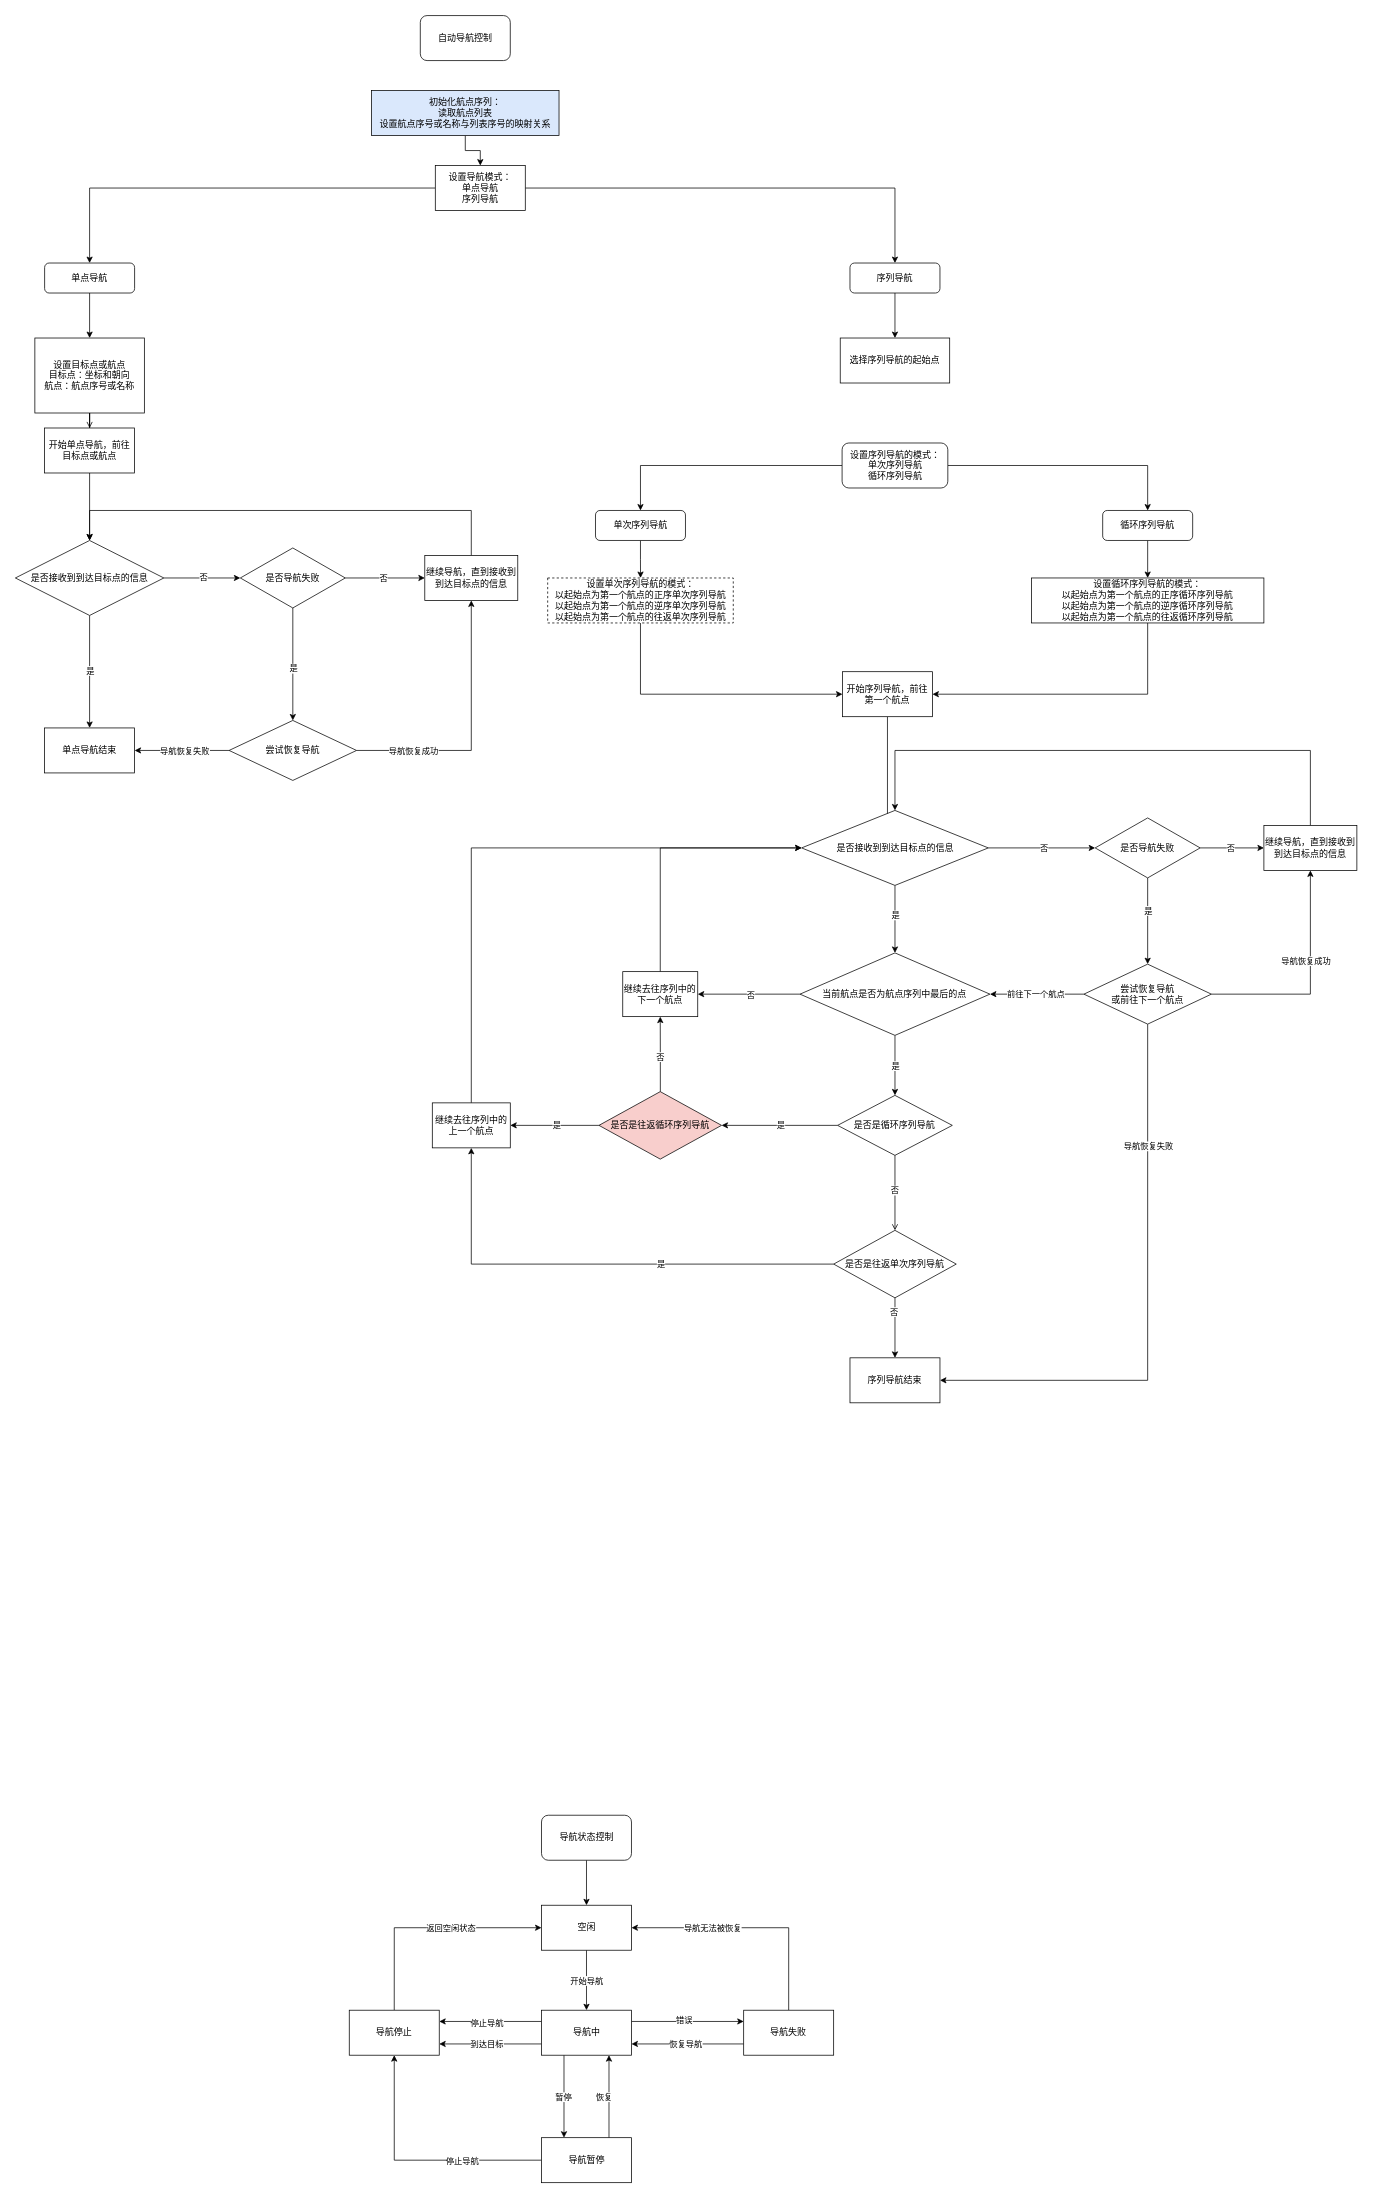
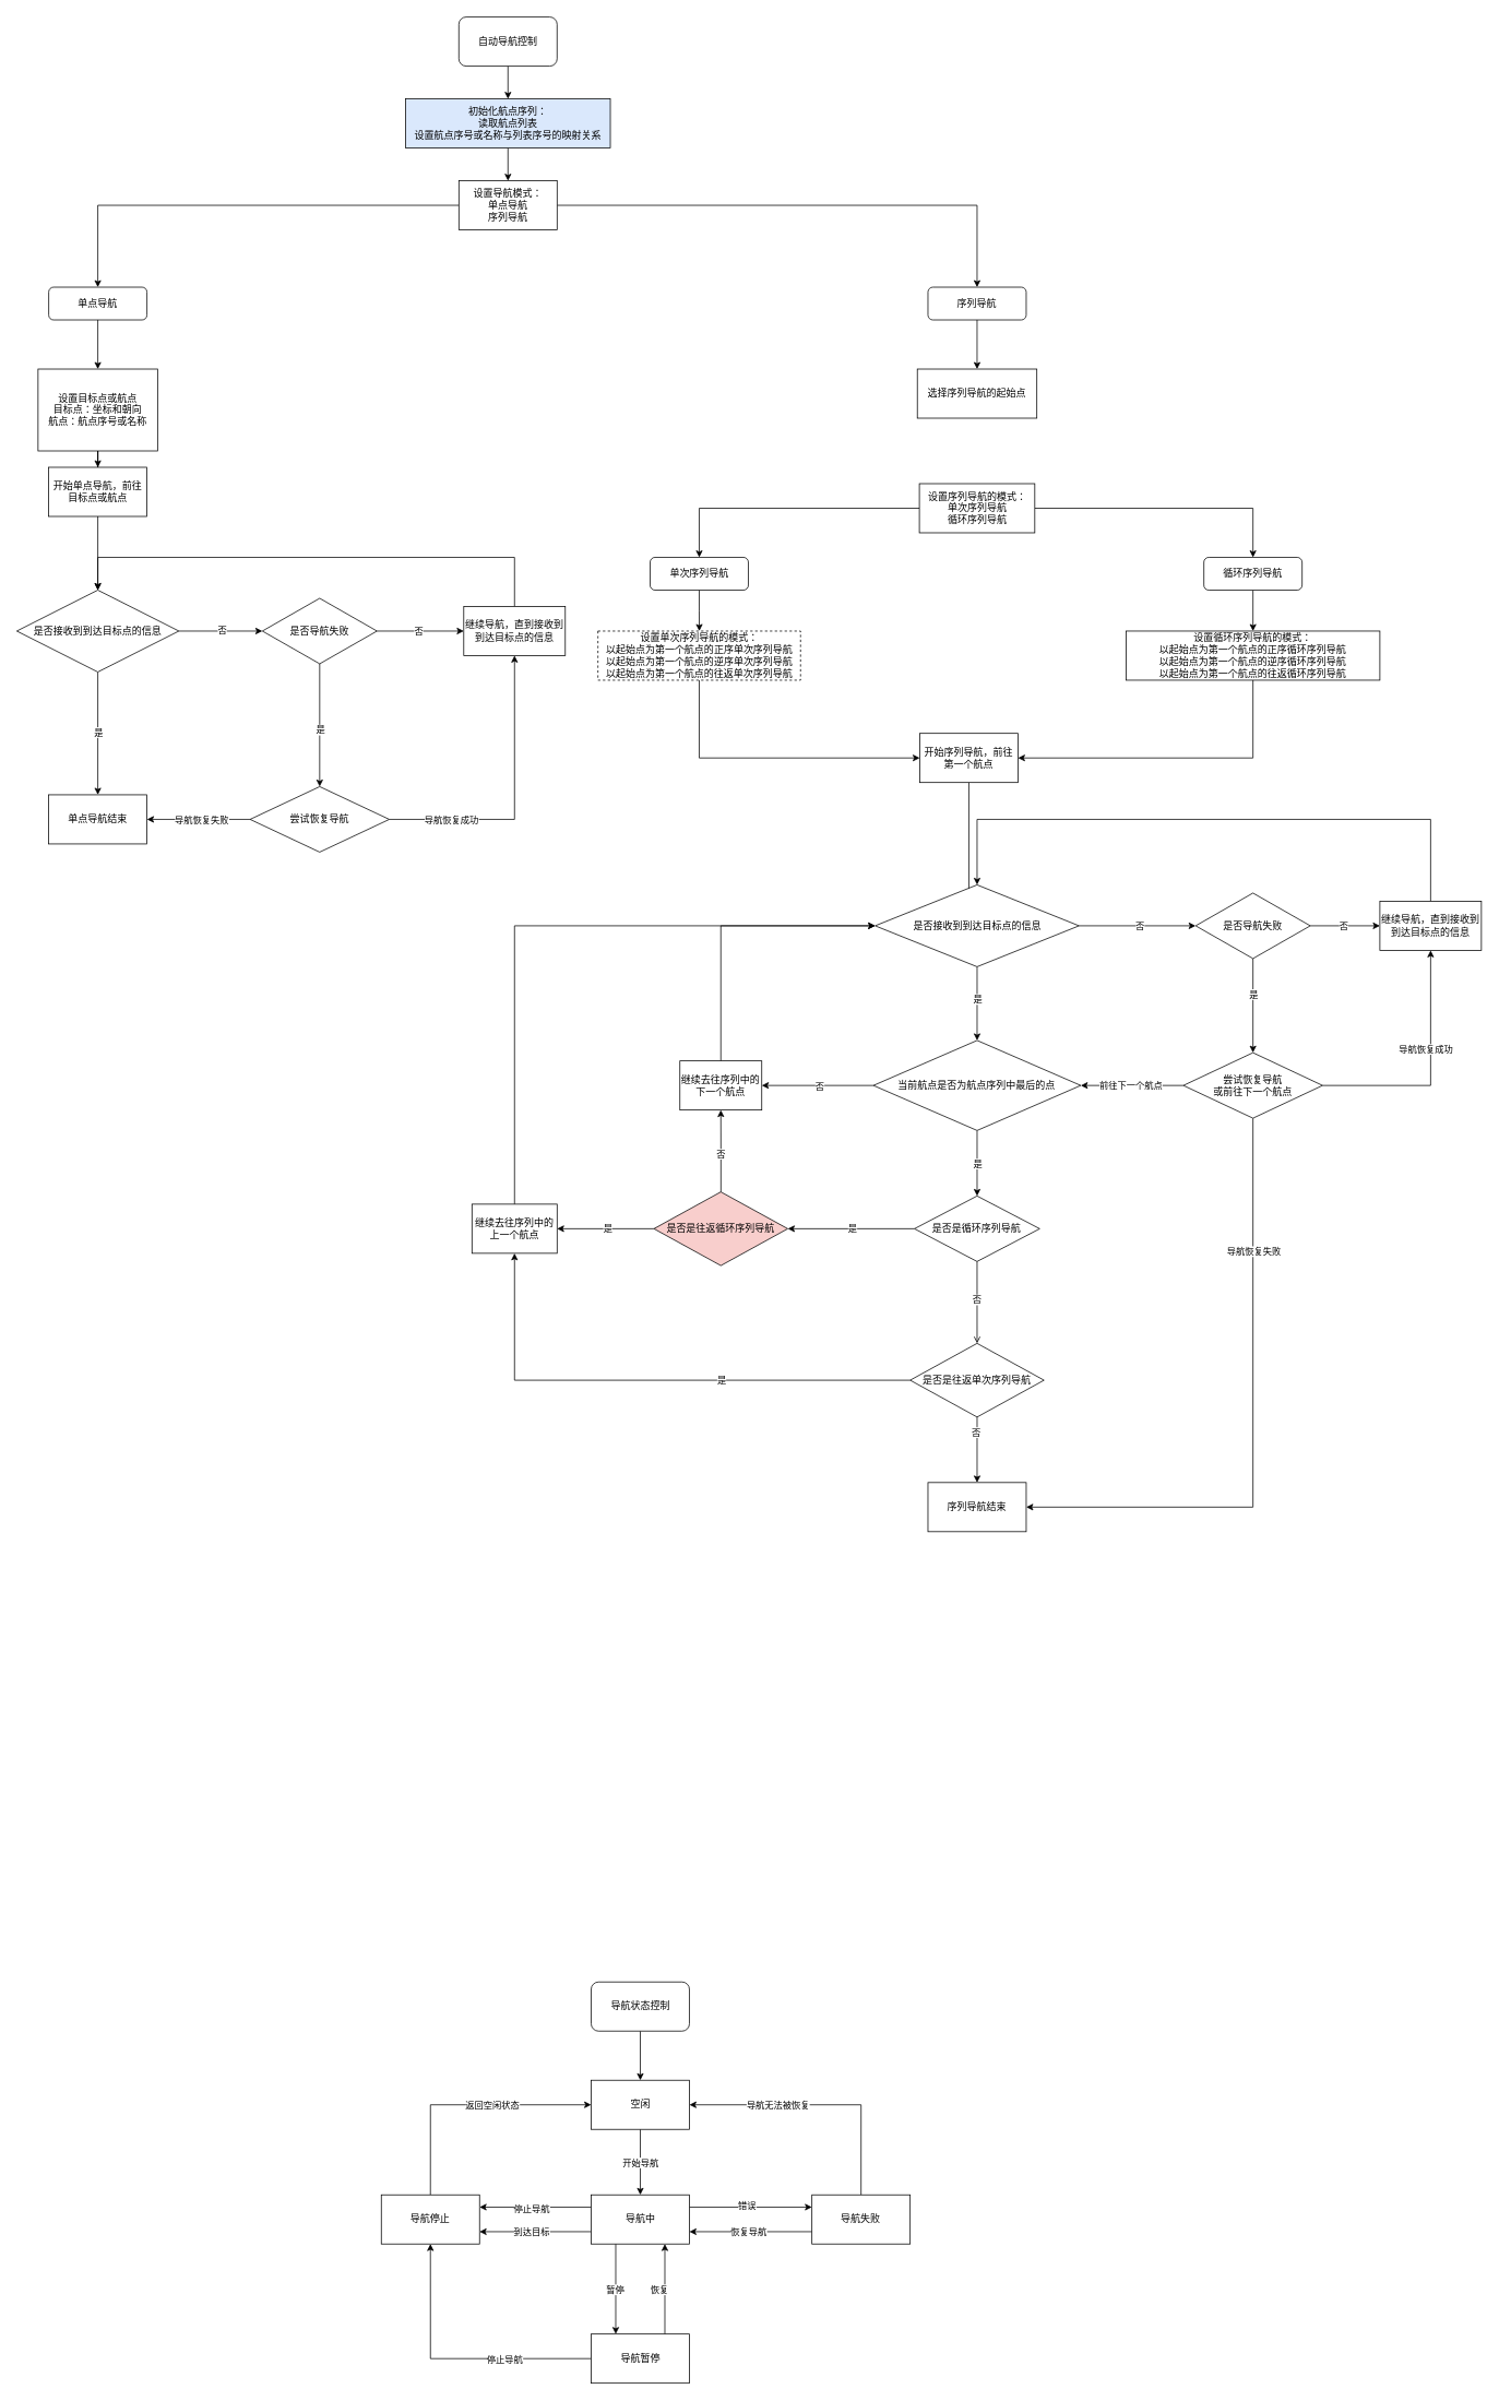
+ <mxCell id="39" value="" style="edgeStyle=orthogonalEdgeStyle;rounded=0;orthogonalLoop=1;jettySize=auto;html=1;" parent="1" source="40" target="27" edge="1"><mxGeometry relative="1" as="geometry" /></mxCell>
- <mxCell id="38" value="设置导航模式：&lt;div&gt;单点导航&lt;/div&gt;&lt;div&gt;序列导航&lt;/div&gt;" style="whiteSpace=wrap;html=1;rounded=0;" parent="1" vertex="1"><mxGeometry x="580" y="220" width="120" height="60" as="geometry" /></mxCell>
+ <mxCell id="38" value="设置导航模式：&lt;div&gt;单点导航&lt;/div&gt;&lt;div&gt;序列导航&lt;/div&gt;" style="whiteSpace=wrap;html=1;rounded=0;" parent="1" vertex="1"><mxGeometry x="560" y="220" width="120" height="60" as="geometry" /></mxCell>
- <mxCell id="4" value="" style="edgeStyle=orthogonalEdgeStyle;rounded=0;orthogonalLoop=1;jettySize=auto;html=1;endArrow=open;" parent="1" source="5" target="7" edge="1"><mxGeometry relative="1" as="geometry" /></mxCell>
+ <mxCell id="4" value="" style="edgeStyle=orthogonalEdgeStyle;rounded=0;orthogonalLoop=1;jettySize=auto;html=1;" parent="1" source="5" target="7" edge="1"><mxGeometry relative="1" as="geometry" /></mxCell>
- <mxCell id="43" value="设置序列导航的模式：&lt;div&gt;单次序列导航&lt;/div&gt;&lt;div&gt;循环序列导航&lt;/div&gt;" style="whiteSpace=wrap;html=1;rounded=1;" parent="1" vertex="1"><mxGeometry x="1122.5" y="590" width="141" height="60" as="geometry" /></mxCell>
+ <mxCell id="43" value="设置序列导航的模式：&lt;div&gt;单次序列导航&lt;/div&gt;&lt;div&gt;循环序列导航&lt;/div&gt;" style="whiteSpace=wrap;html=1;rounded=0;" parent="1" vertex="1"><mxGeometry x="1122.5" y="590" width="141" height="60" as="geometry" /></mxCell>
